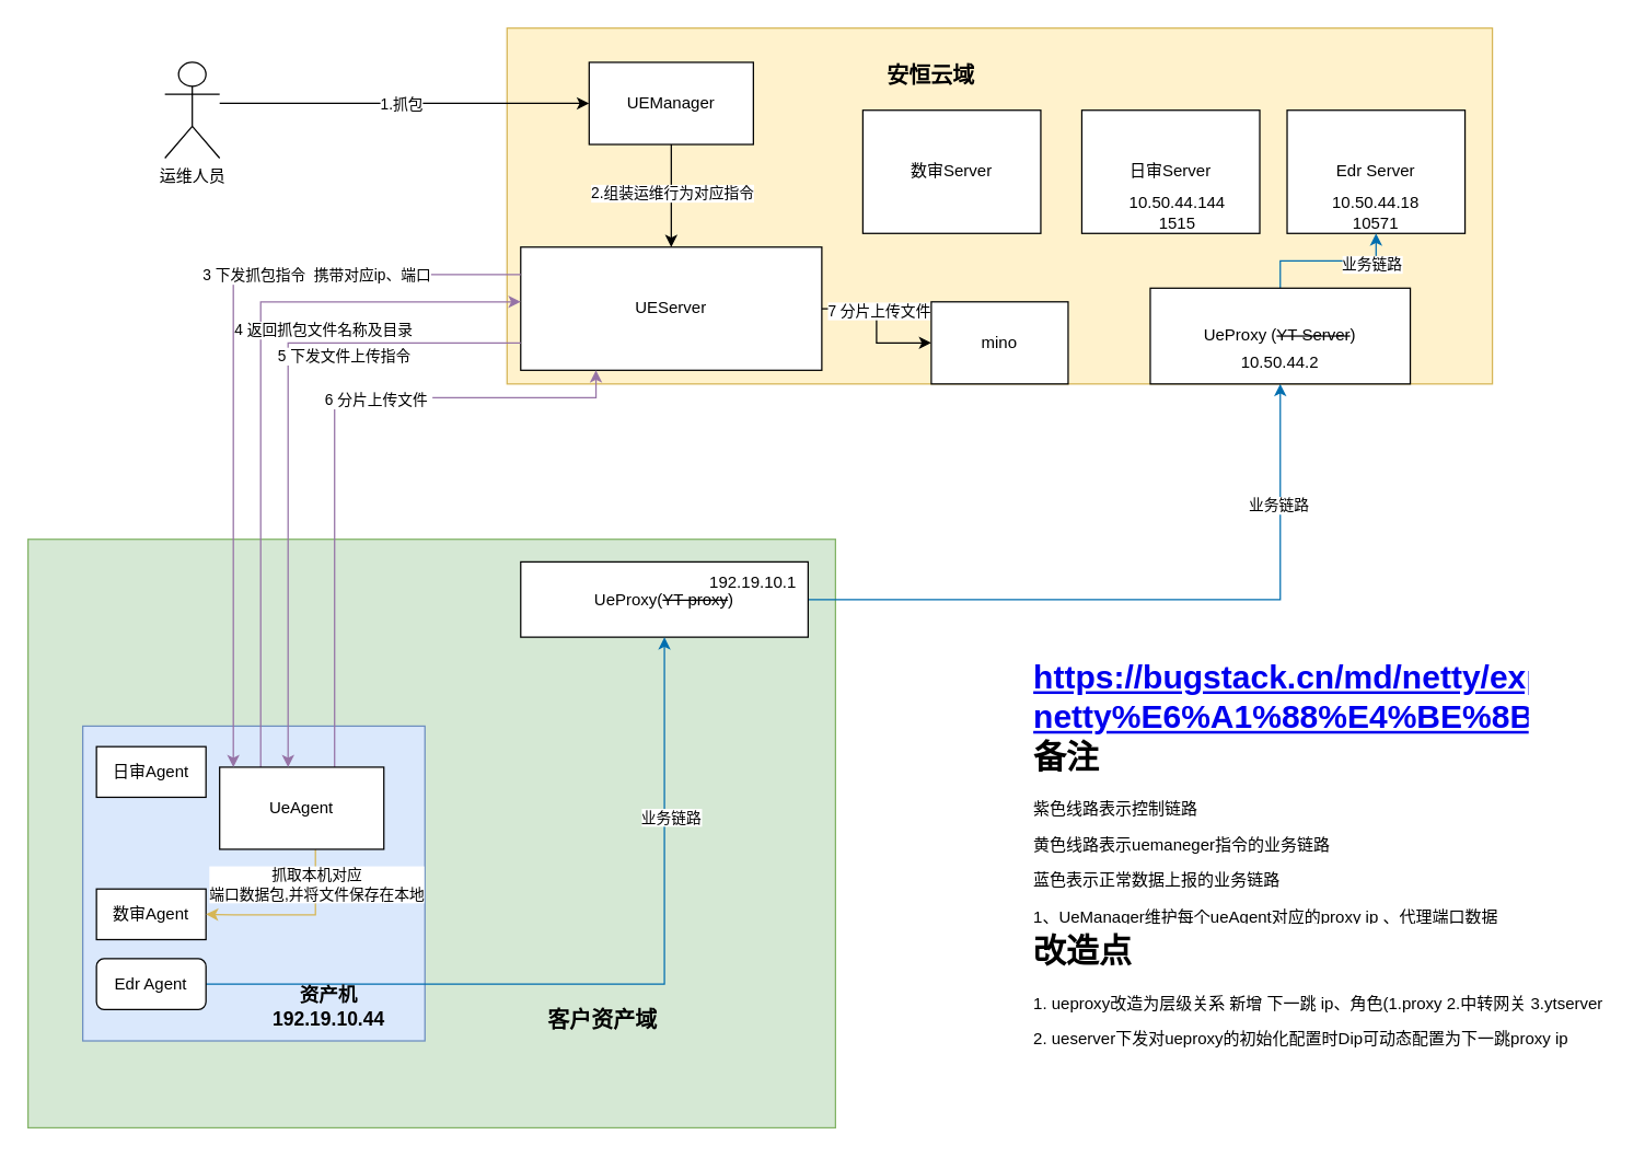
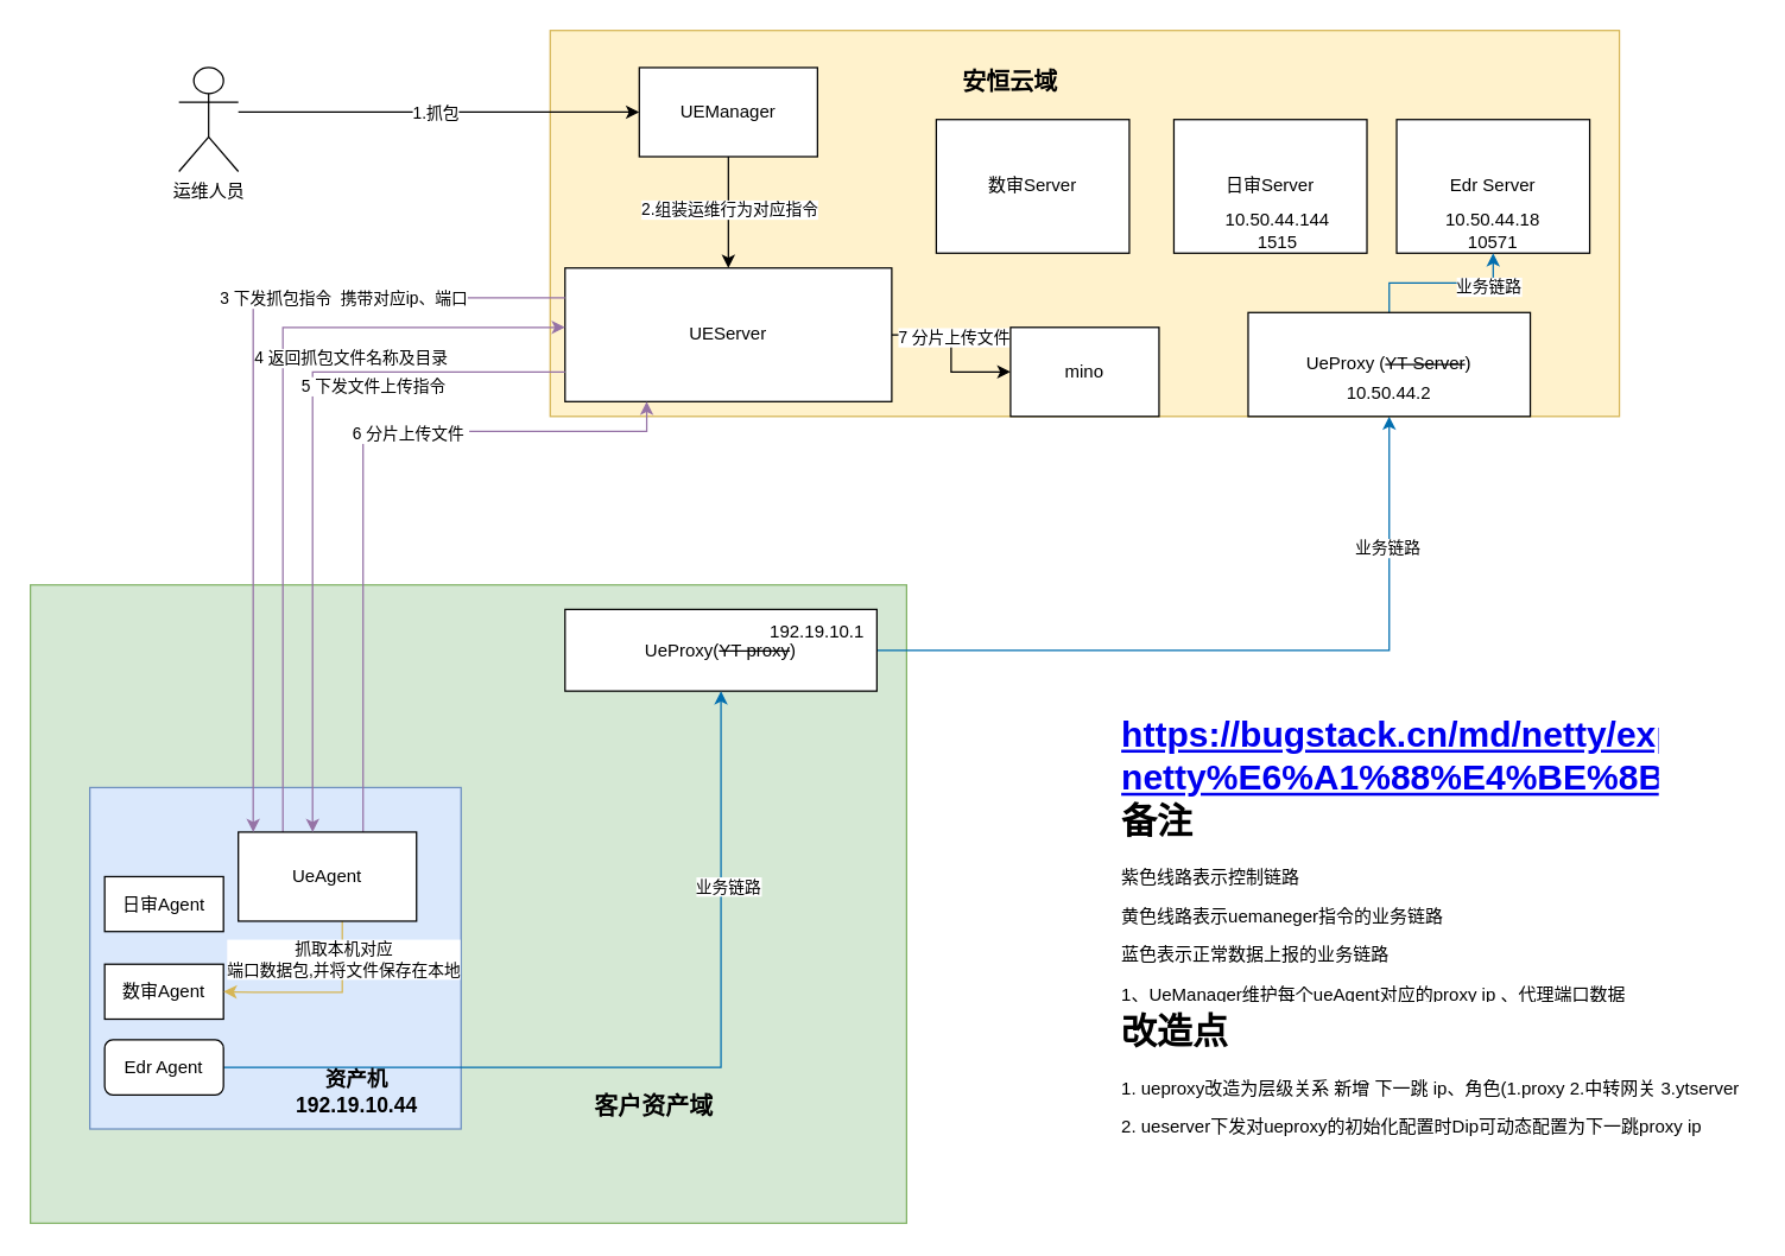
- <mxCell id="20" value="日审Agent" style="rounded=0;whiteSpace=wrap;html=1;" parent="1" vertex="1"><mxGeometry x="70" y="545" width="80" height="37" as="geometry" /></mxCell>
+ <mxCell id="20" value="日审Agent" style="rounded=0;whiteSpace=wrap;html=1;" parent="1" vertex="1"><mxGeometry x="70" y="590" width="80" height="37" as="geometry" /></mxCell>
